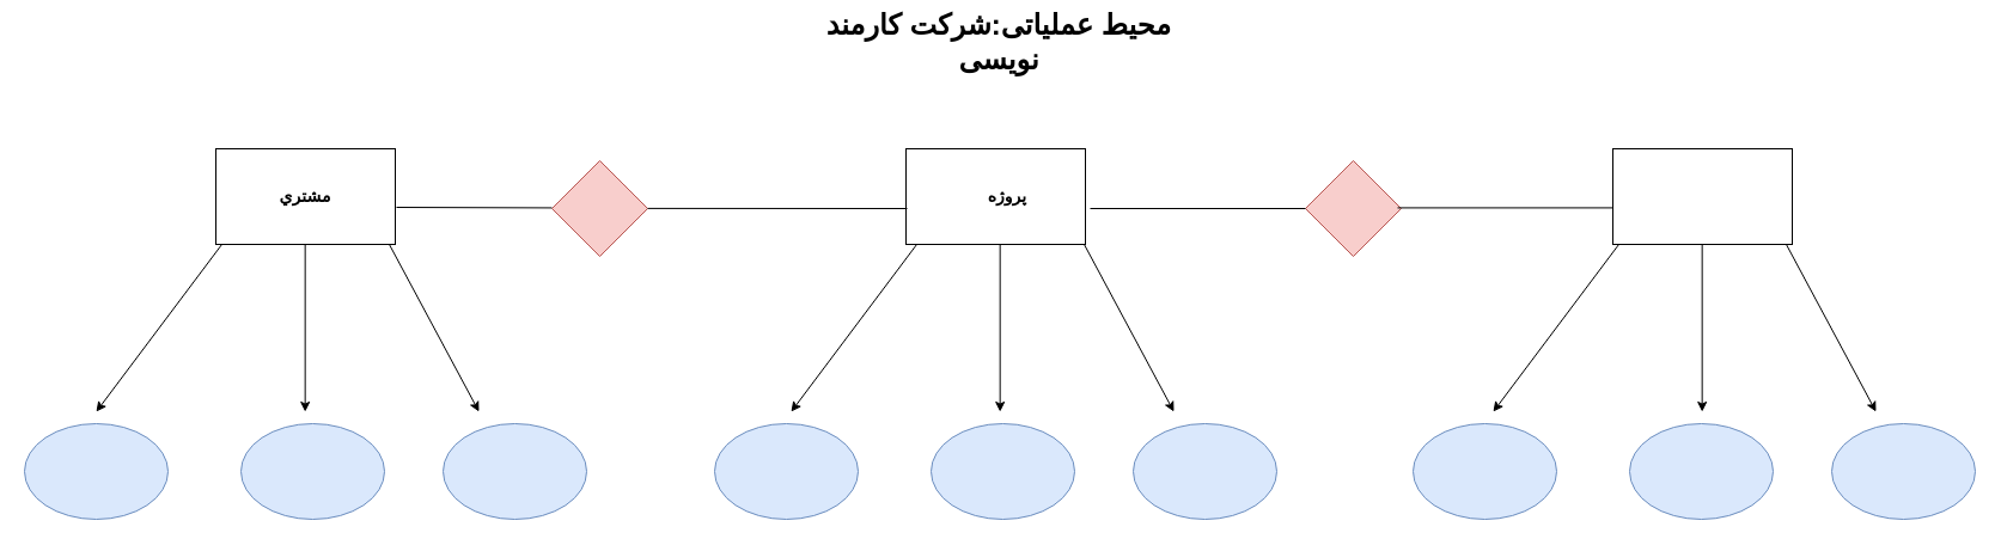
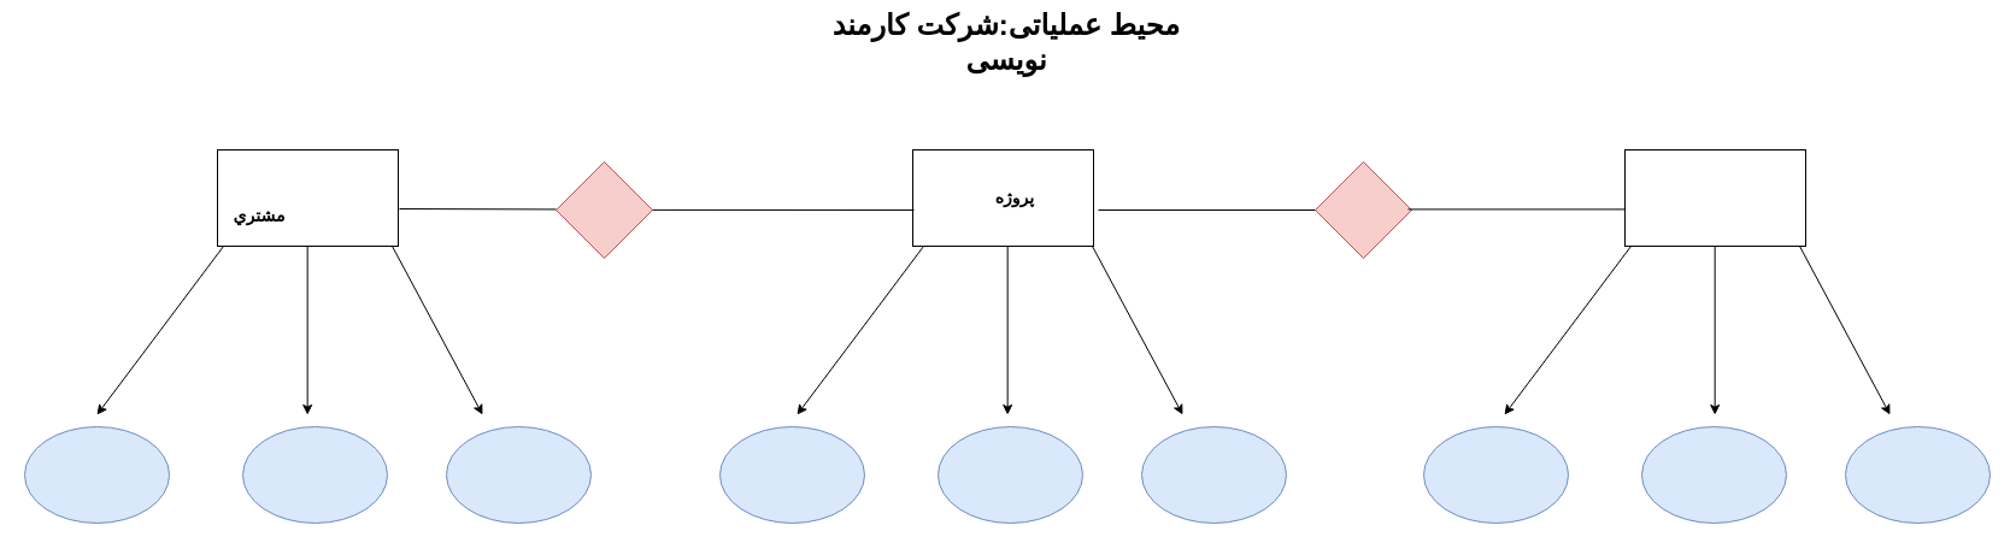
- <mxCell id="7" value="&lt;b&gt;&lt;font style=&quot;font-size: 14px;&quot;&gt;مشتري&lt;/font&gt;&lt;/b&gt;" style="text;html=1;align=center;verticalAlign=middle;whiteSpace=wrap;rounded=0;" vertex="1" parent="1"><mxGeometry x="225" y="149" width="60" height="30" as="geometry" /></mxCell>
+ <mxCell id="7" value="&lt;b&gt;&lt;font style=&quot;font-size: 14px;&quot;&gt;مشتري&lt;/font&gt;&lt;/b&gt;" style="text;html=1;align=center;verticalAlign=middle;whiteSpace=wrap;rounded=0;" vertex="1" parent="1"><mxGeometry x="185" y="164" width="60" height="30" as="geometry" /></mxCell>
